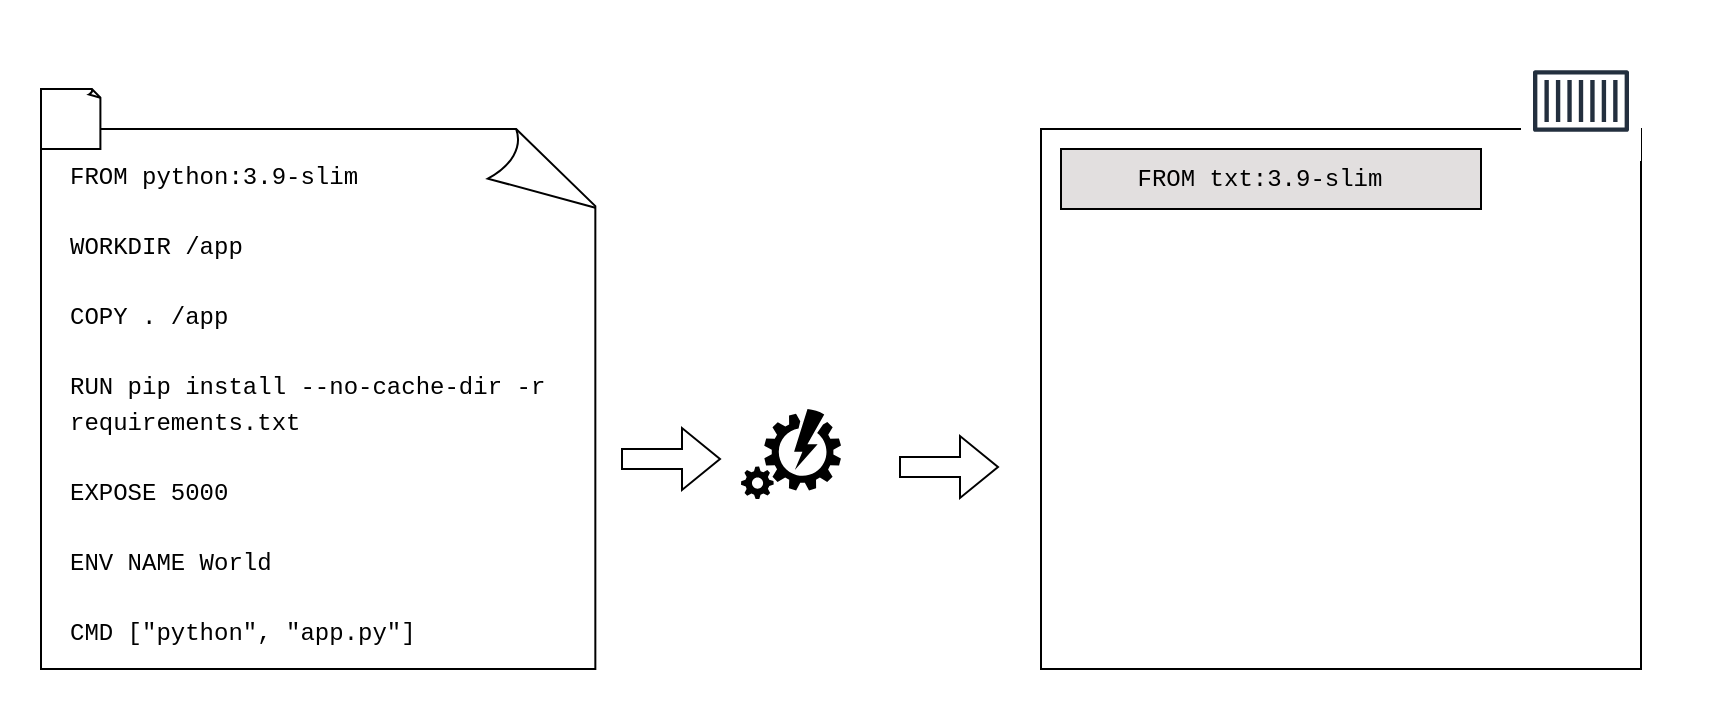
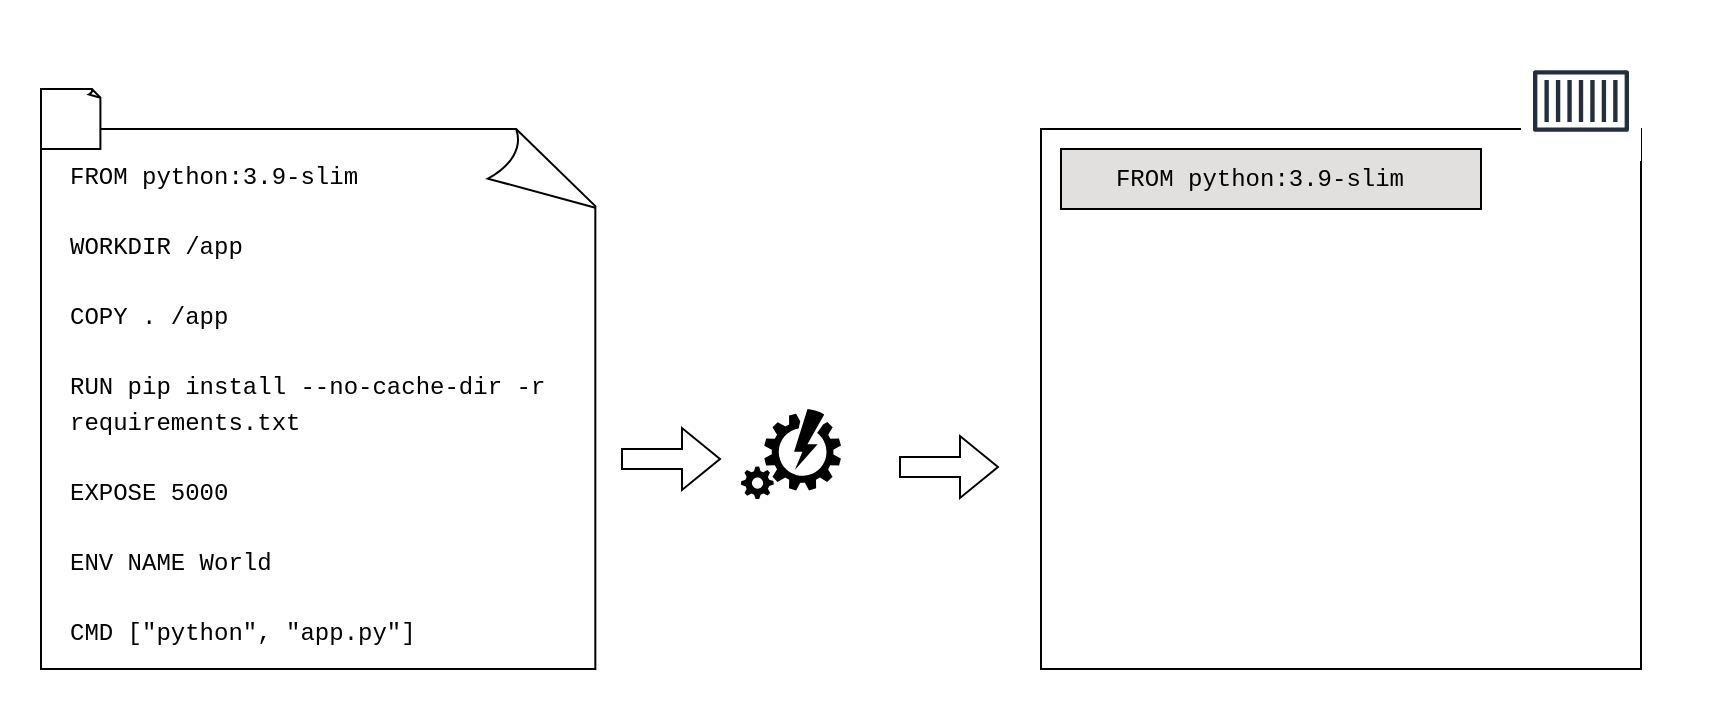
- <mxCell id="17" value="&lt;span style=&quot;font-family: &amp;quot;Courier New&amp;quot;, monospace; text-align: left; white-space-collapse: preserve;&quot;&gt;FROM txt:3.9-slim&lt;/span&gt;" style="text;html=1;align=center;verticalAlign=middle;whiteSpace=wrap;rounded=0;" vertex="1" parent="1"><mxGeometry x="520" y="74" width="220" height="30" as="geometry" /></mxCell>
+ <mxCell id="17" value="&lt;span style=&quot;font-family: &amp;quot;Courier New&amp;quot;, monospace; text-align: left; white-space-collapse: preserve;&quot;&gt;FROM python:3.9-slim&lt;/span&gt;" style="text;html=1;align=center;verticalAlign=middle;whiteSpace=wrap;rounded=0;" vertex="1" parent="1"><mxGeometry x="520" y="74" width="220" height="30" as="geometry" /></mxCell>
